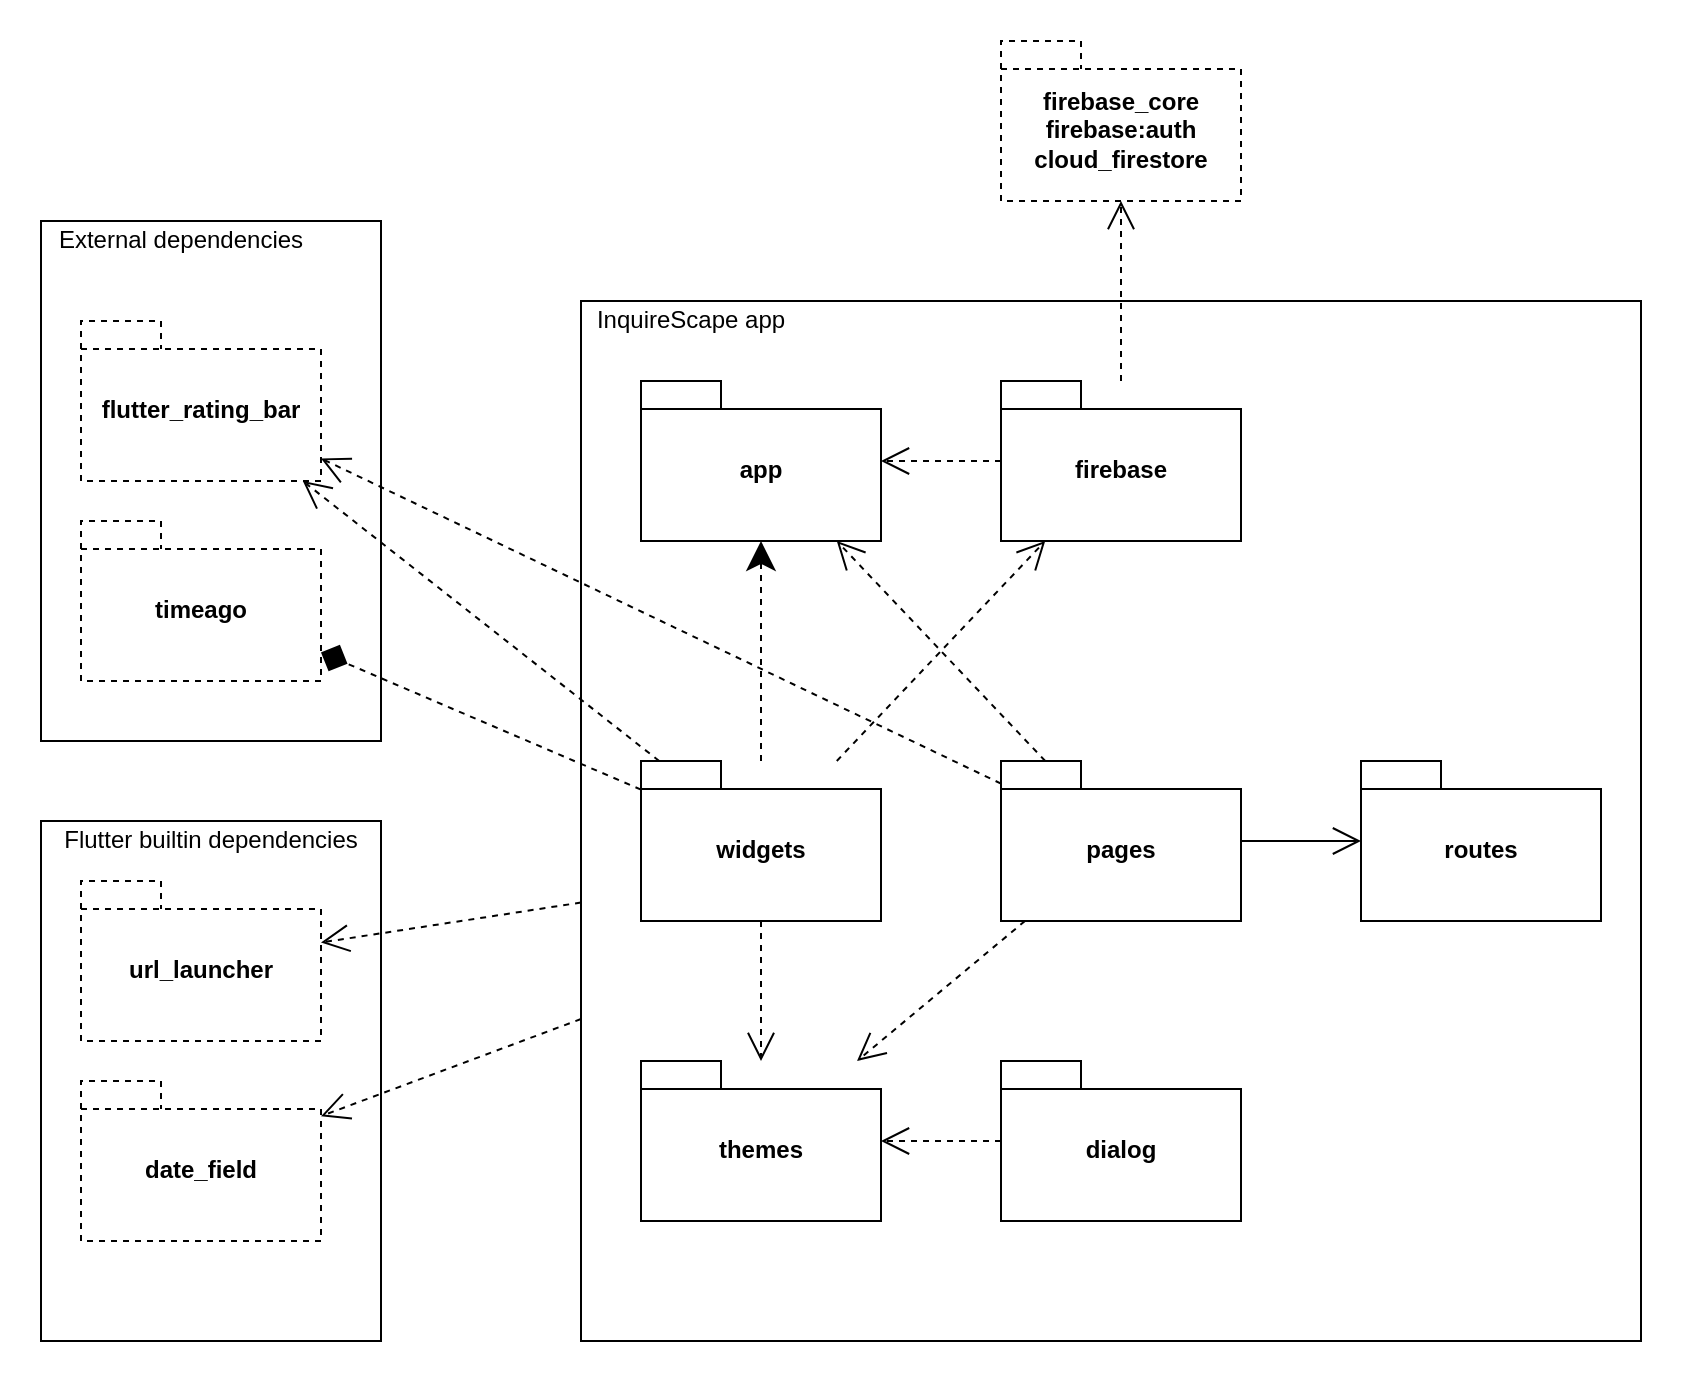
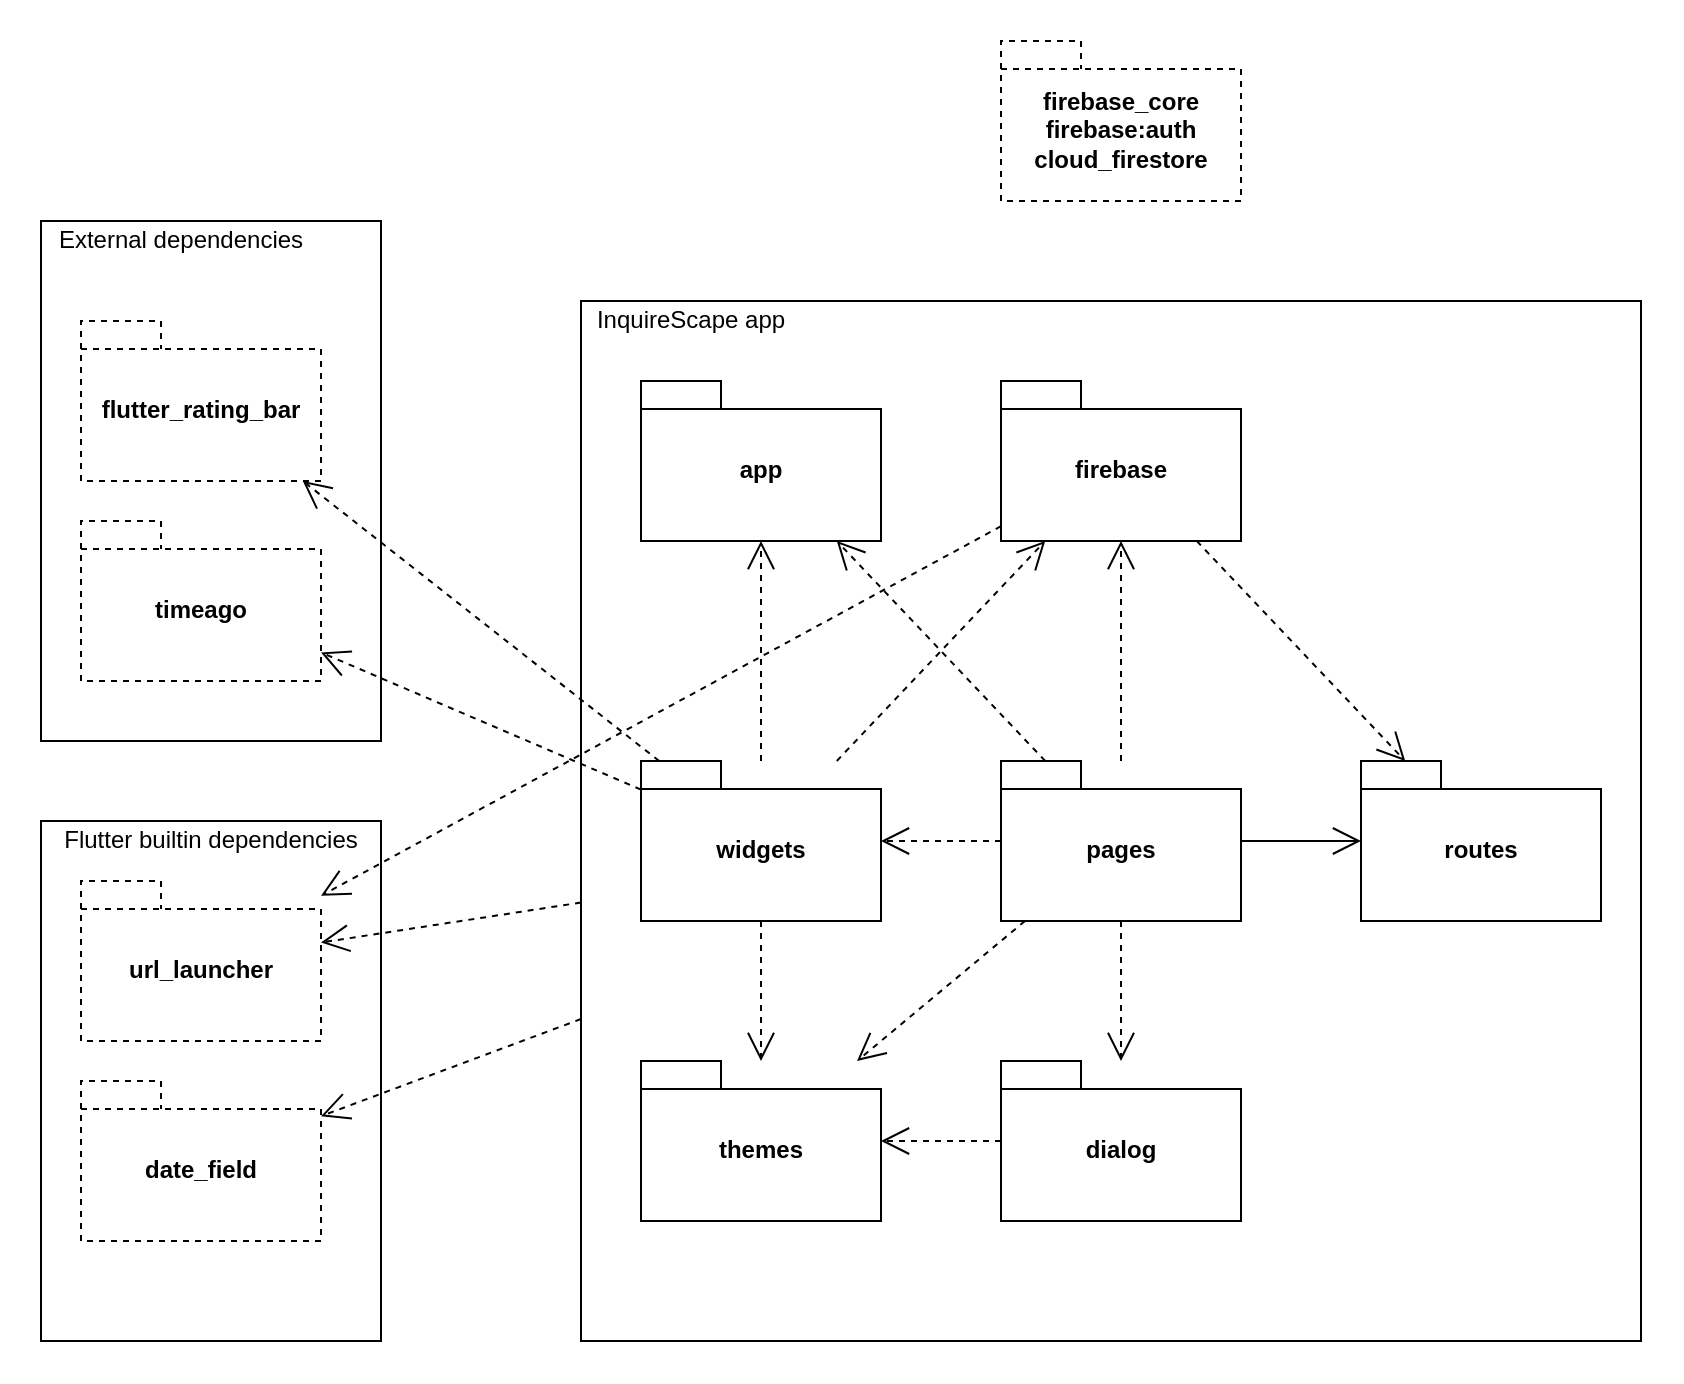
- <mxCell id="13" value="" style="endArrow=open;endSize=12;dashed=1;html=1;" edge="1" parent="1" source="6" target="12"><mxGeometry width="160" relative="1" as="geometry"><mxPoint x="320" y="199.66" as="sourcePoint" /><mxPoint x="480" y="199.66" as="targetPoint" /></mxGeometry></mxCell>
+ <mxCell id="13" value="" style="endArrow=open;endSize=12;dashed=1;html=1;" edge="1" parent="1" source="6" target="10"><mxGeometry width="160" relative="1" as="geometry"><mxPoint x="320" y="199.66" as="sourcePoint" /><mxPoint x="480" y="199.66" as="targetPoint" /></mxGeometry></mxCell>
- <mxCell id="20" value="" style="endArrow=open;endSize=12;dashed=1;html=1;" edge="1" parent="1" source="6" target="7"><mxGeometry width="160" relative="1" as="geometry"><mxPoint x="570" y="330" as="sourcePoint" /><mxPoint x="570" y="250" as="targetPoint" /></mxGeometry></mxCell>
+ <mxCell id="20" value="" style="endArrow=open;endSize=12;dashed=1;html=1;" edge="1" parent="1" source="6" target="26"><mxGeometry width="160" relative="1" as="geometry"><mxPoint x="570" y="330" as="sourcePoint" /><mxPoint x="570" y="250" as="targetPoint" /></mxGeometry></mxCell>
- <mxCell id="14" value="" style="endArrow=open;endSize=12;dashed=1;html=1;" edge="1" parent="1" source="8" target="25"><mxGeometry width="160" relative="1" as="geometry"><mxPoint x="330" y="270" as="sourcePoint" /><mxPoint x="490" y="270" as="targetPoint" /></mxGeometry></mxCell>
+ <mxCell id="14" value="" style="endArrow=open;endSize=12;dashed=1;html=1;" edge="1" parent="1" source="8" target="5"><mxGeometry width="160" relative="1" as="geometry"><mxPoint x="330" y="270" as="sourcePoint" /><mxPoint x="490" y="270" as="targetPoint" /></mxGeometry></mxCell>
- <mxCell id="21" value="" style="endArrow=classic;endSize=12;dashed=1;html=1;" edge="1" parent="1" source="9" target="7"><mxGeometry width="160" relative="1" as="geometry"><mxPoint x="510" y="210" as="sourcePoint" /><mxPoint x="450" y="210" as="targetPoint" /></mxGeometry></mxCell>
+ <mxCell id="21" value="" style="endArrow=open;endSize=12;dashed=1;html=1;" edge="1" parent="1" source="9" target="7"><mxGeometry width="160" relative="1" as="geometry"><mxPoint x="510" y="210" as="sourcePoint" /><mxPoint x="450" y="210" as="targetPoint" /></mxGeometry></mxCell>
+ <mxCell id="17" value="" style="endArrow=open;endSize=12;dashed=1;html=1;" edge="1" parent="1" source="8" target="6"><mxGeometry width="160" relative="1" as="geometry"><mxPoint x="340" y="280" as="sourcePoint" /><mxPoint x="500" y="280" as="targetPoint" /></mxGeometry></mxCell>
- <mxCell id="33" value="" style="endArrow=diamond;endSize=12;dashed=1;html=1;" edge="1" parent="1" source="9" target="27"><mxGeometry width="160" relative="1" as="geometry"><mxPoint x="147.647" y="250" as="sourcePoint" /><mxPoint x="270" y="380" as="targetPoint" /></mxGeometry></mxCell>
+ <mxCell id="33" value="" style="endArrow=open;endSize=12;dashed=1;html=1;" edge="1" parent="1" source="9" target="27"><mxGeometry width="160" relative="1" as="geometry"><mxPoint x="147.647" y="250" as="sourcePoint" /><mxPoint x="270" y="380" as="targetPoint" /></mxGeometry></mxCell>
+ <mxCell id="15" value="" style="endArrow=open;endSize=12;dashed=1;html=1;" edge="1" parent="1" source="8" target="9"><mxGeometry width="160" relative="1" as="geometry"><mxPoint x="340" y="280" as="sourcePoint" /><mxPoint x="500" y="280" as="targetPoint" /></mxGeometry></mxCell>
